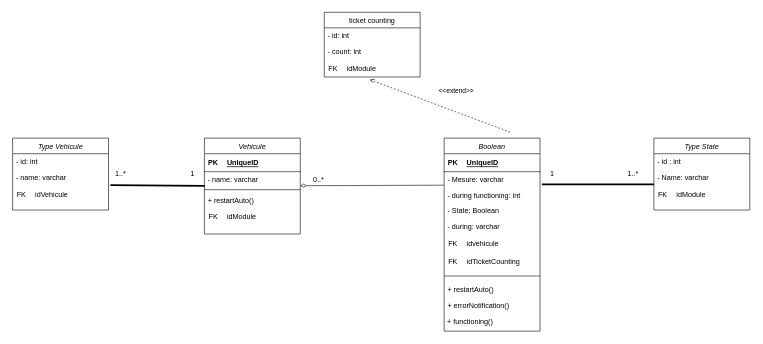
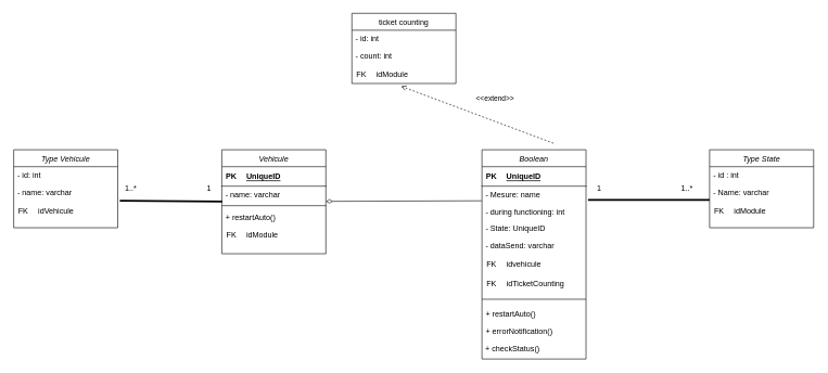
- <mxCell id="62" value="0..*" style="text;html=1;align=center;verticalAlign=middle;resizable=0;points=[];autosize=1;strokeColor=none;fillColor=none;" vertex="1" parent="1"><mxGeometry x="515" y="290" width="30" height="20" as="geometry" /></mxCell>
- <mxCell id="7" value="- Mesure: varchar" style="text;align=left;verticalAlign=top;spacingLeft=4;spacingRight=4;overflow=hidden;rotatable=0;points=[[0,0.5],[1,0.5]];portConstraint=eastwest;" parent="2" vertex="1"><mxGeometry y="56" width="160" height="26" as="geometry" /></mxCell>
+ <mxCell id="7" value="- Mesure: name" style="text;align=left;verticalAlign=top;spacingLeft=4;spacingRight=4;overflow=hidden;rotatable=0;points=[[0,0.5],[1,0.5]];portConstraint=eastwest;" parent="2" vertex="1"><mxGeometry y="56" width="160" height="26" as="geometry" /></mxCell>
- <mxCell id="9" value="- State: Boolean" style="text;align=left;verticalAlign=top;spacingLeft=4;spacingRight=4;overflow=hidden;rotatable=0;points=[[0,0.5],[1,0.5]];portConstraint=eastwest;rounded=0;shadow=0;html=0;" parent="2" vertex="1"><mxGeometry y="108" width="160" height="26" as="geometry" /></mxCell>
+ <mxCell id="9" value="- State: UniqueID" style="text;align=left;verticalAlign=top;spacingLeft=4;spacingRight=4;overflow=hidden;rotatable=0;points=[[0,0.5],[1,0.5]];portConstraint=eastwest;rounded=0;shadow=0;html=0;" parent="2" vertex="1"><mxGeometry y="108" width="160" height="26" as="geometry" /></mxCell>
- <mxCell id="10" value="- during: varchar" style="text;align=left;verticalAlign=top;spacingLeft=4;spacingRight=4;overflow=hidden;rotatable=0;points=[[0,0.5],[1,0.5]];portConstraint=eastwest;rounded=0;shadow=0;html=0;" parent="2" vertex="1"><mxGeometry y="134" width="160" height="26" as="geometry" /></mxCell>
+ <mxCell id="10" value="- dataSend: varchar" style="text;align=left;verticalAlign=top;spacingLeft=4;spacingRight=4;overflow=hidden;rotatable=0;points=[[0,0.5],[1,0.5]];portConstraint=eastwest;rounded=0;shadow=0;html=0;" parent="2" vertex="1"><mxGeometry y="134" width="160" height="26" as="geometry" /></mxCell>
- <mxCell id="21" value="&amp;nbsp;+ functioning()" style="text;html=1;strokeColor=none;fillColor=none;align=left;verticalAlign=middle;whiteSpace=wrap;rounded=0;" vertex="1" parent="2"><mxGeometry y="292" width="160" height="30" as="geometry" /></mxCell>
+ <mxCell id="21" value="&amp;nbsp;+ checkStatus()" style="text;html=1;strokeColor=none;fillColor=none;align=left;verticalAlign=middle;whiteSpace=wrap;rounded=0;" vertex="1" parent="2"><mxGeometry y="292" width="160" height="30" as="geometry" /></mxCell>
